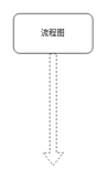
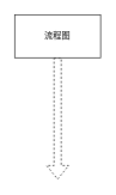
- <mxCell id="3" value="流程图" style="whiteSpace=wrap;html=1;rounded=1;" parent="1" vertex="1"><mxGeometry x="20" y="20" width="120" height="60" as="geometry" /></mxCell>
+ <mxCell id="3" value="流程图" style="rounded=0;whiteSpace=wrap;html=1;" parent="1" vertex="1"><mxGeometry x="20" y="20" width="120" height="60" as="geometry" /></mxCell>
